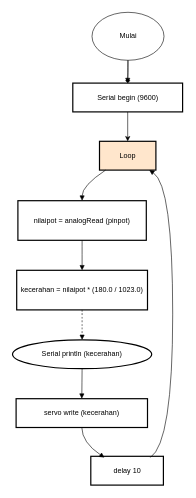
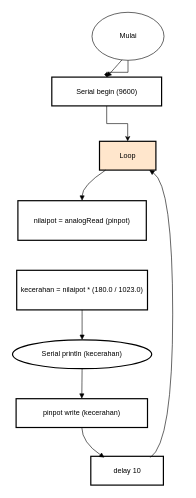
- <mxCell id="3" value="Serial begin (9600)" style="whiteSpace=wrap;strokeWidth=2;" vertex="1" parent="1"><mxGeometry x="120.5" y="138" width="183" height="48" as="geometry" /></mxCell>
+ <mxCell id="3" value="Serial begin (9600)" style="whiteSpace=wrap;strokeWidth=2;" vertex="1" parent="1"><mxGeometry x="85.5" y="128" width="183" height="48" as="geometry" /></mxCell>
- <mxCell id="12" value="" style="curved=1;startArrow=none;endArrow=block;exitX=0.5;exitY=0.99;entryX=0.5;entryY=-0.01;rounded=0;" edge="1" parent="1" source="5" target="6"><mxGeometry relative="1" as="geometry"><Array as="points" /></mxGeometry></mxCell>
- <mxCell id="13" value="" style="curved=1;startArrow=none;endArrow=block;exitX=0.5;exitY=0.99;entryX=0.5;entryY=-0.01;rounded=0;dashed=1;" edge="1" parent="1" source="6" target="7"><mxGeometry relative="1" as="geometry"><Array as="points" /></mxGeometry></mxCell>
+ <mxCell id="13" value="" style="curved=1;startArrow=none;endArrow=block;exitX=0.5;exitY=0.99;entryX=0.5;entryY=-0.01;rounded=0;" edge="1" parent="1" source="6" target="7"><mxGeometry relative="1" as="geometry"><Array as="points" /></mxGeometry></mxCell>
- <mxCell id="8" value="servo write (kecerahan)" style="whiteSpace=wrap;strokeWidth=2;" vertex="1" parent="1"><mxGeometry x="26" y="664" width="219" height="48" as="geometry" /></mxCell>
+ <mxCell id="8" value="pinpot write (kecerahan)" style="whiteSpace=wrap;strokeWidth=2;" vertex="1" parent="1"><mxGeometry x="26" y="664" width="219" height="48" as="geometry" /></mxCell>
